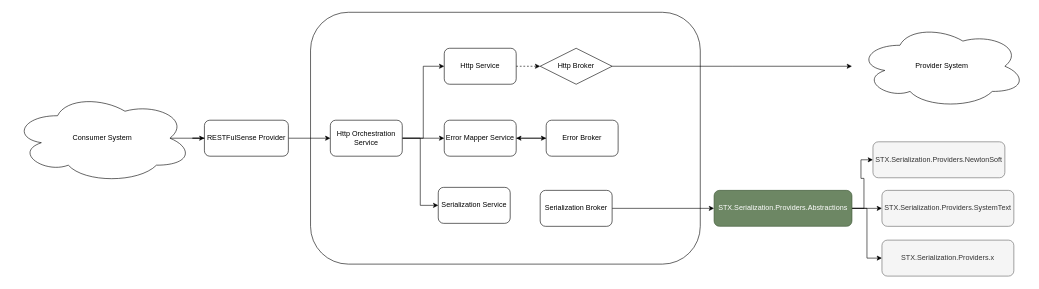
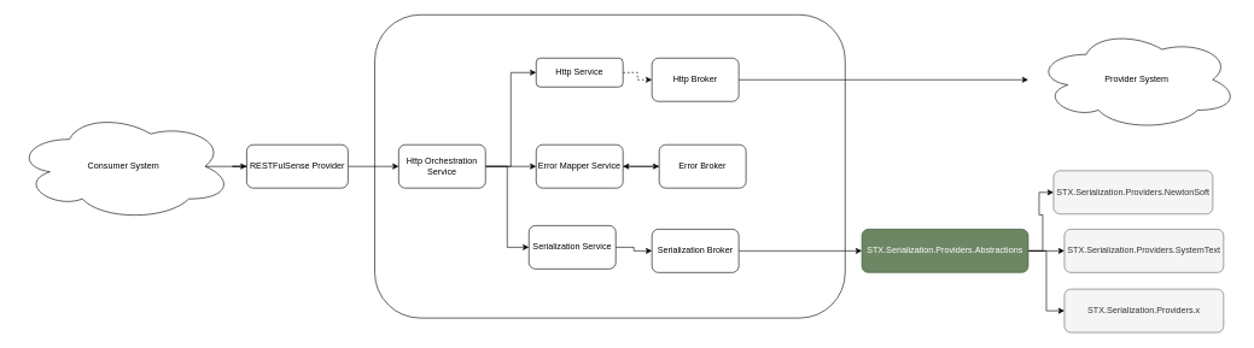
- <mxCell id="8" value="Http Service" style="rounded=1;whiteSpace=wrap;html=1;" parent="1" vertex="1"><mxGeometry x="740" y="80" width="120" height="60" as="geometry" /></mxCell>
+ <mxCell id="8" value="Http Service" style="rounded=1;whiteSpace=wrap;html=1;" parent="1" vertex="1"><mxGeometry x="740" y="80" width="120" height="40" as="geometry" /></mxCell>
- <mxCell id="16" value="Http Broker" style="rhombus;whiteSpace=wrap;html=1;" parent="1" vertex="1"><mxGeometry x="900" y="80" width="120" height="60" as="geometry" /></mxCell>
+ <mxCell id="16" value="Http Broker" style="rounded=1;whiteSpace=wrap;html=1;" parent="1" vertex="1"><mxGeometry x="900" y="80" width="120" height="60" as="geometry" /></mxCell>
+ <mxCell id="11" style="edgeStyle=orthogonalEdgeStyle;rounded=0;orthogonalLoop=1;jettySize=auto;html=1;exitX=1;exitY=0.5;exitDx=0;exitDy=0;" parent="1" source="12" target="18" edge="1"><mxGeometry relative="1" as="geometry" /></mxCell>
